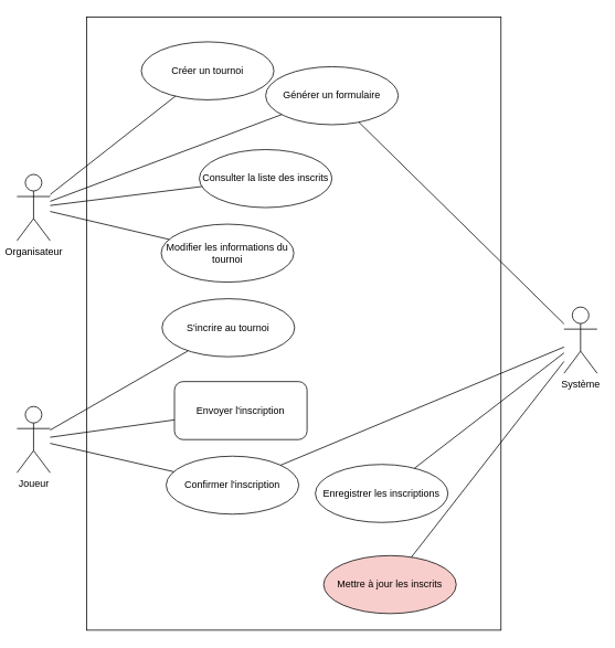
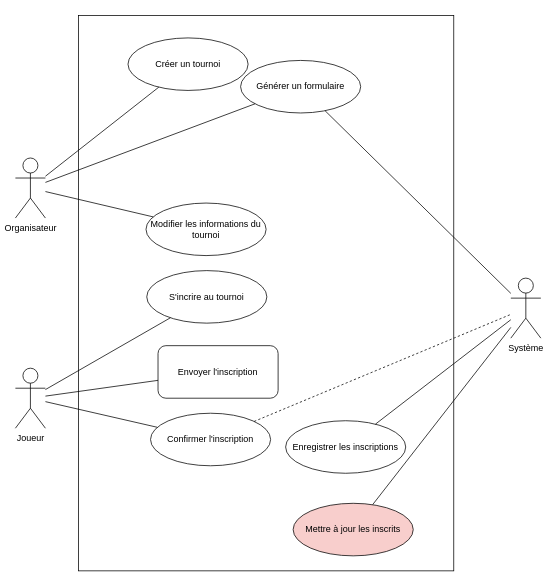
- <mxCell id="8" value="Consulter la liste des inscrits" style="ellipse;whiteSpace=wrap;html=1;" vertex="1" parent="1"><mxGeometry x="240" y="180" width="160" height="70" as="geometry" /></mxCell>
- <mxCell id="15" value="" style="endArrow=none;html=1;rounded=0;" edge="1" parent="1" source="3" target="8"><mxGeometry width="50" height="50" relative="1" as="geometry"><mxPoint x="580" y="440" as="sourcePoint" /><mxPoint x="630" y="390" as="targetPoint" /></mxGeometry></mxCell>
- <mxCell id="21" value="" style="endArrow=none;html=1;rounded=0;" edge="1" parent="1" source="12" target="4"><mxGeometry width="50" height="50" relative="1" as="geometry"><mxPoint x="0" y="410" as="sourcePoint" /><mxPoint x="50" y="360" as="targetPoint" /></mxGeometry></mxCell>
+ <mxCell id="21" value="" style="endArrow=none;html=1;rounded=0;dashed=1;" edge="1" parent="1" source="12" target="4"><mxGeometry width="50" height="50" relative="1" as="geometry"><mxPoint x="0" y="410" as="sourcePoint" /><mxPoint x="50" y="360" as="targetPoint" /></mxGeometry></mxCell>
